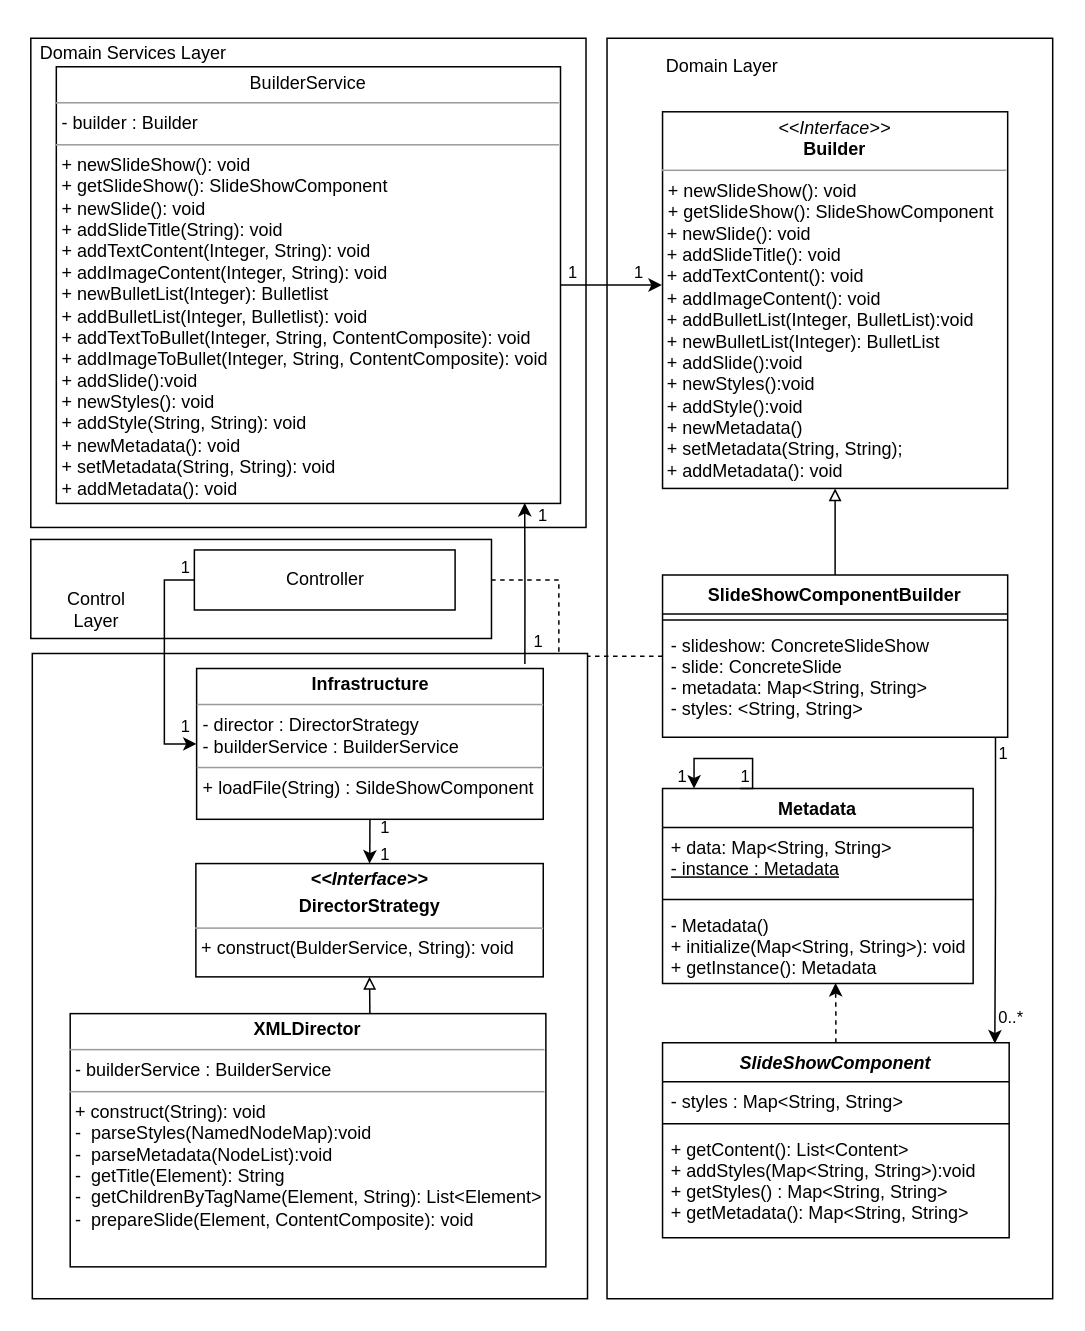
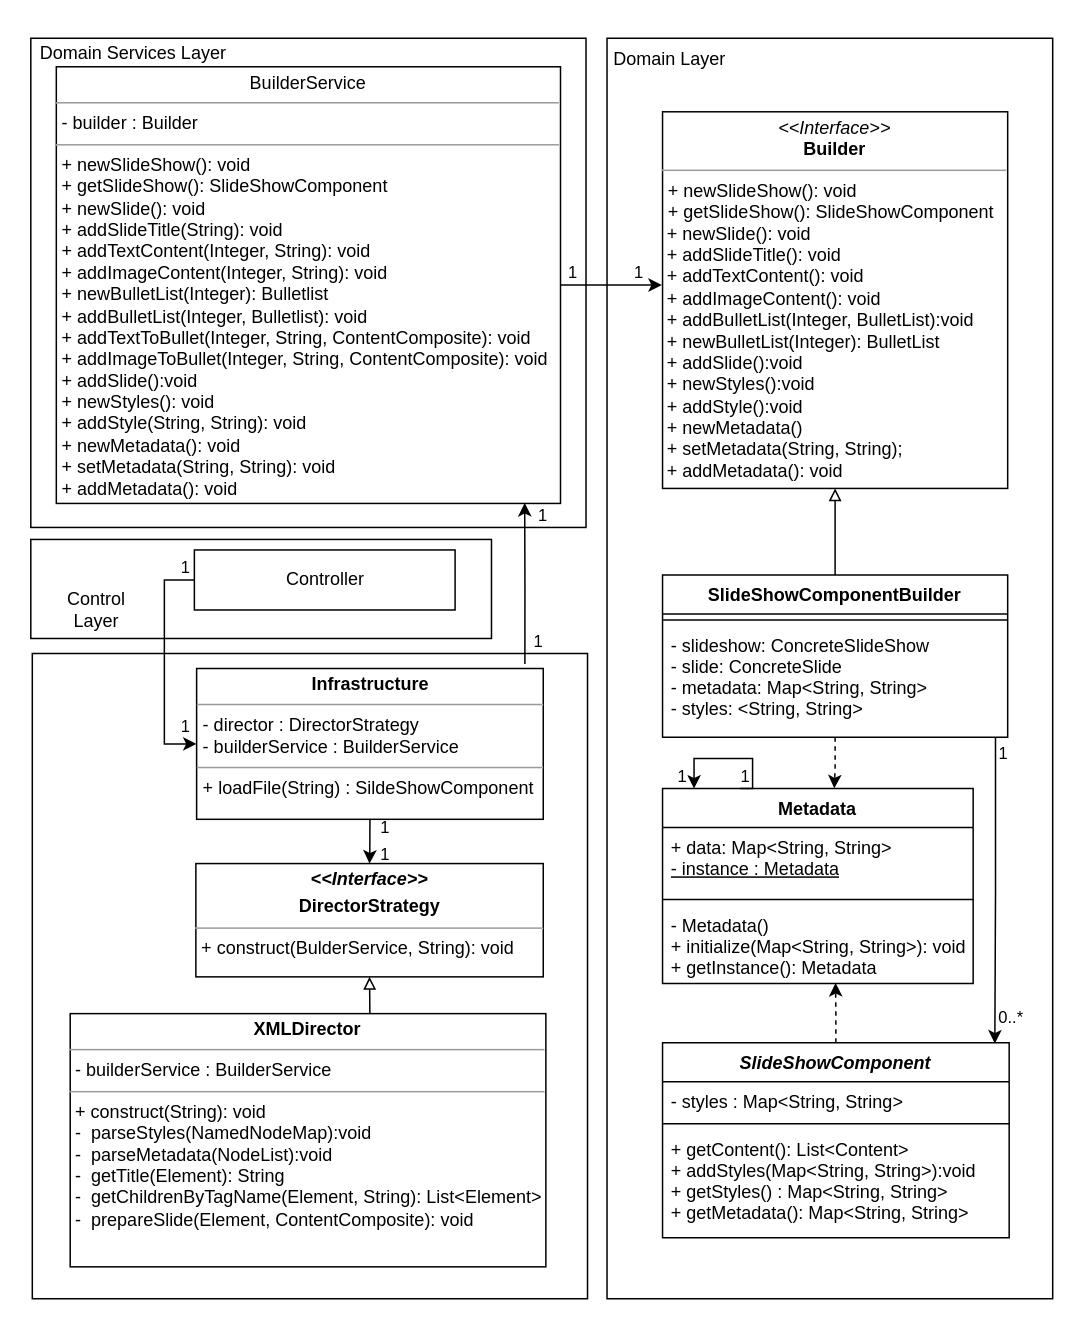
- <mxCell id="3" value="Domain Layer" style="text;html=1;strokeColor=none;fillColor=none;align=center;verticalAlign=middle;whiteSpace=wrap;rounded=0;" parent="1" vertex="1"><mxGeometry x="439" y="29" width="84" height="30" as="geometry" /></mxCell>
+ <mxCell id="3" value="Domain Layer" style="text;html=1;strokeColor=none;fillColor=none;align=center;verticalAlign=middle;whiteSpace=wrap;rounded=0;" parent="1" vertex="1"><mxGeometry x="404" y="24" width="84" height="30" as="geometry" /></mxCell>
- <mxCell id="16" style="edgeStyle=orthogonalEdgeStyle;rounded=0;orthogonalLoop=1;jettySize=auto;html=1;endArrow=classic;endFill=1;dashed=1;" parent="1" source="20" target="47" edge="1"><mxGeometry relative="1" as="geometry" /></mxCell>
+ <mxCell id="16" style="edgeStyle=orthogonalEdgeStyle;rounded=0;orthogonalLoop=1;jettySize=auto;html=1;entryX=0.553;entryY=-0.001;entryDx=0;entryDy=0;entryPerimeter=0;endArrow=classic;endFill=1;dashed=1;" parent="1" source="20" target="10" edge="1"><mxGeometry relative="1" as="geometry" /></mxCell>
